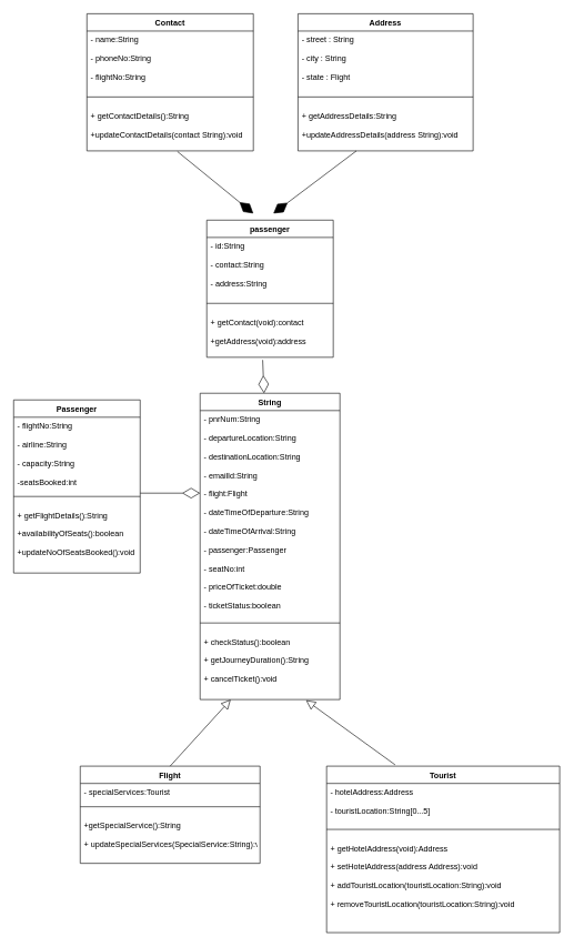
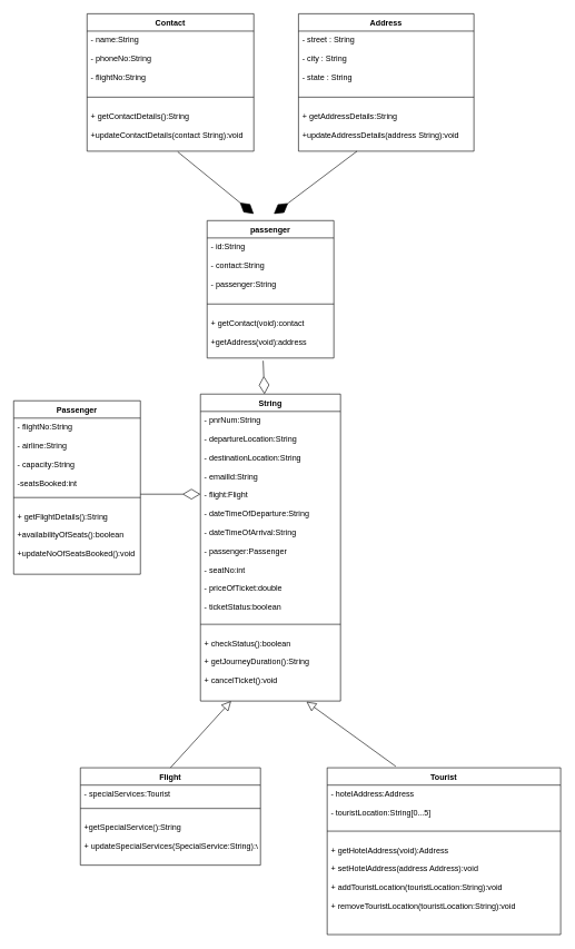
- <mxCell id="8" value="- street : String&#10;&#10;- city : String&#10;&#10;- state : Flight&#10;" style="text;strokeColor=none;fillColor=none;align=left;verticalAlign=top;spacingLeft=4;spacingRight=4;overflow=hidden;rotatable=0;points=[[0,0.5],[1,0.5]];portConstraint=eastwest;" parent="7" vertex="1"><mxGeometry y="26" width="263" height="84" as="geometry" /></mxCell>
+ <mxCell id="8" value="- street : String&#10;&#10;- city : String&#10;&#10;- state : String&#10;" style="text;strokeColor=none;fillColor=none;align=left;verticalAlign=top;spacingLeft=4;spacingRight=4;overflow=hidden;rotatable=0;points=[[0,0.5],[1,0.5]];portConstraint=eastwest;" parent="7" vertex="1"><mxGeometry y="26" width="263" height="84" as="geometry" /></mxCell>
- <mxCell id="13" value="- id:String&#10;&#10;- contact:String&#10;&#10;- address:String&#10;" style="text;strokeColor=none;fillColor=none;align=left;verticalAlign=top;spacingLeft=4;spacingRight=4;overflow=hidden;rotatable=0;points=[[0,0.5],[1,0.5]];portConstraint=eastwest;" parent="12" vertex="1"><mxGeometry y="26" width="190" height="84" as="geometry" /></mxCell>
+ <mxCell id="13" value="- id:String&#10;&#10;- contact:String&#10;&#10;- passenger:String&#10;" style="text;strokeColor=none;fillColor=none;align=left;verticalAlign=top;spacingLeft=4;spacingRight=4;overflow=hidden;rotatable=0;points=[[0,0.5],[1,0.5]];portConstraint=eastwest;" parent="12" vertex="1"><mxGeometry y="26" width="190" height="84" as="geometry" /></mxCell>
